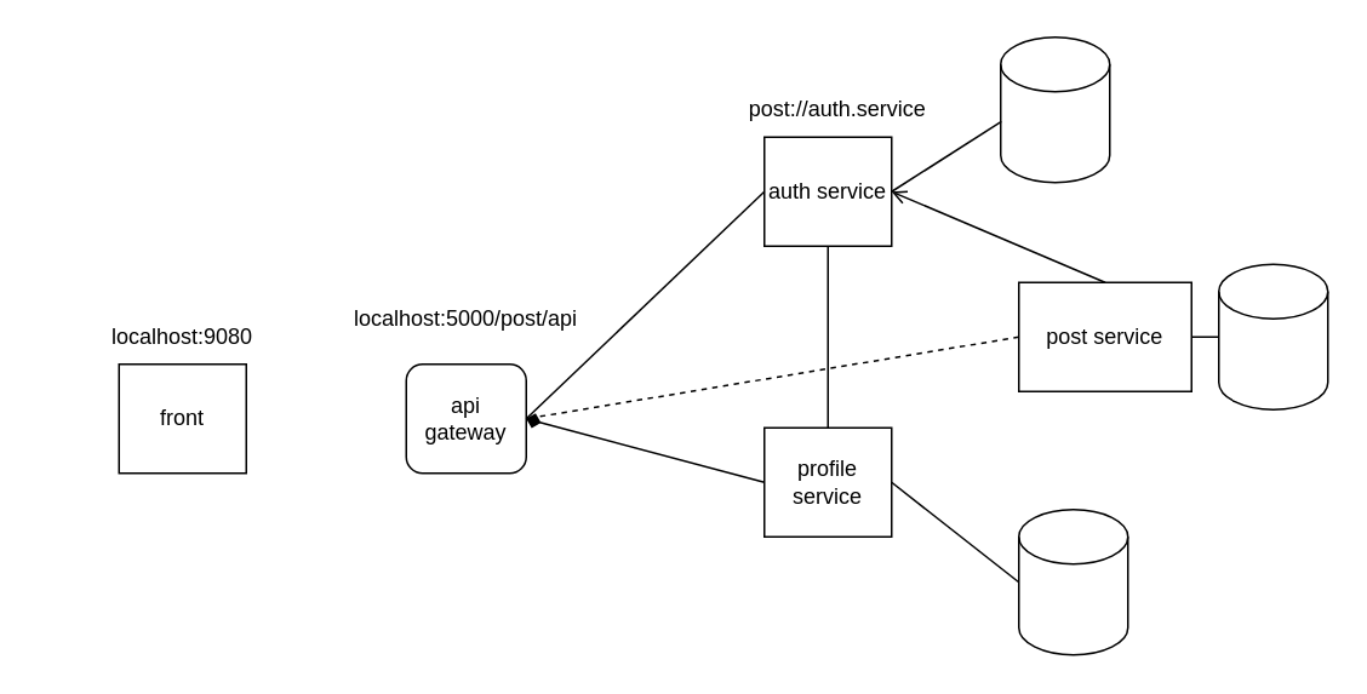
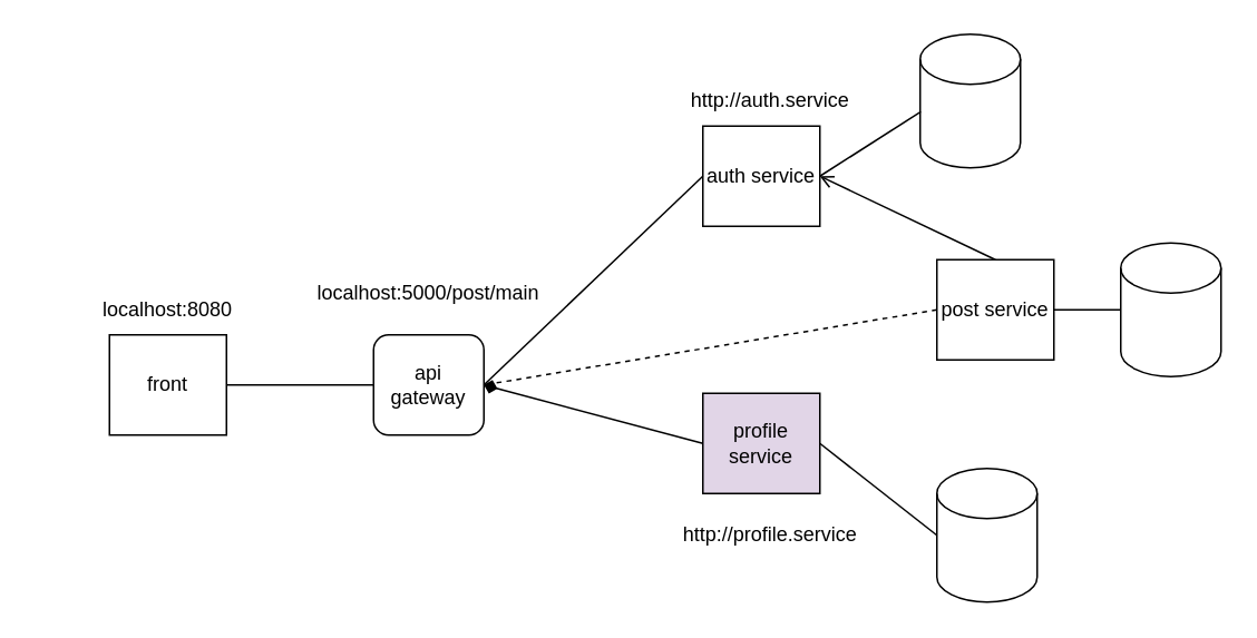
- <mxCell id="7" value="post://auth.service" style="text;html=1;align=center;verticalAlign=middle;resizable=0;points=[];autosize=1;strokeColor=none;fillColor=none;" parent="1" vertex="1"><mxGeometry x="400" y="45" width="120" height="30" as="geometry" /></mxCell>
+ <mxCell id="7" value="http://auth.service" style="text;html=1;align=center;verticalAlign=middle;resizable=0;points=[];autosize=1;strokeColor=none;fillColor=none;" parent="1" vertex="1"><mxGeometry x="400" y="45" width="120" height="30" as="geometry" /></mxCell>
- <mxCell id="8" value="localhost:5000/post/api" style="text;html=1;align=center;verticalAlign=middle;whiteSpace=wrap;rounded=0;" parent="1" vertex="1"><mxGeometry x="176" y="160" width="160" height="30" as="geometry" /></mxCell>
+ <mxCell id="8" value="localhost:5000/post/main" style="text;html=1;align=center;verticalAlign=middle;whiteSpace=wrap;rounded=0;" parent="1" vertex="1"><mxGeometry x="176" y="160" width="160" height="30" as="geometry" /></mxCell>
- <mxCell id="22" value="localhost:9080" style="text;html=1;align=center;verticalAlign=middle;whiteSpace=wrap;rounded=0;" parent="1" vertex="1"><mxGeometry x="20" y="170" width="160" height="30" as="geometry" /></mxCell>
+ <mxCell id="22" value="localhost:8080" style="text;html=1;align=center;verticalAlign=middle;whiteSpace=wrap;rounded=0;" parent="1" vertex="1"><mxGeometry x="20" y="170" width="160" height="30" as="geometry" /></mxCell>
- <mxCell id="11" value="" style="endArrow=none;html=1;rounded=0;entryX=0.5;entryY=1;entryDx=0;entryDy=0;exitX=0.5;exitY=0;exitDx=0;exitDy=0;" parent="1" source="9" target="5" edge="1"><mxGeometry width="50" height="50" relative="1" as="geometry"><mxPoint x="460" y="225" as="sourcePoint" /><mxPoint x="510" y="205" as="targetPoint" /></mxGeometry></mxCell>
- <mxCell id="13" value="post service" style="rounded=0;whiteSpace=wrap;html=1;" parent="1" vertex="1"><mxGeometry x="560" y="155" width="95" height="60" as="geometry" /></mxCell>
+ <mxCell id="13" value="post service" style="rounded=0;whiteSpace=wrap;html=1;" parent="1" vertex="1"><mxGeometry x="560" y="155" width="70" height="60" as="geometry" /></mxCell>
+ <mxCell id="4" value="" style="endArrow=none;html=1;rounded=0;entryX=1;entryY=0.5;entryDx=0;entryDy=0;exitX=0;exitY=0.5;exitDx=0;exitDy=0;" parent="1" source="3" target="2" edge="1"><mxGeometry width="50" height="50" relative="1" as="geometry"><mxPoint x="385" y="300" as="sourcePoint" /><mxPoint x="435" y="250" as="targetPoint" /></mxGeometry></mxCell>
- <mxCell id="9" value="profile service" style="rounded=0;whiteSpace=wrap;html=1;" parent="1" vertex="1"><mxGeometry x="420" y="235" width="70" height="60" as="geometry" /></mxCell>
+ <mxCell id="9" value="profile service" style="rounded=0;whiteSpace=wrap;html=1;fillColor=#e1d5e7;" parent="1" vertex="1"><mxGeometry x="420" y="235" width="70" height="60" as="geometry" /></mxCell>
+ <mxCell id="12" value="http://profile.service" style="text;html=1;align=center;verticalAlign=middle;resizable=0;points=[];autosize=1;strokeColor=none;fillColor=none;" parent="1" vertex="1"><mxGeometry x="395" y="305" width="130" height="30" as="geometry" /></mxCell>
